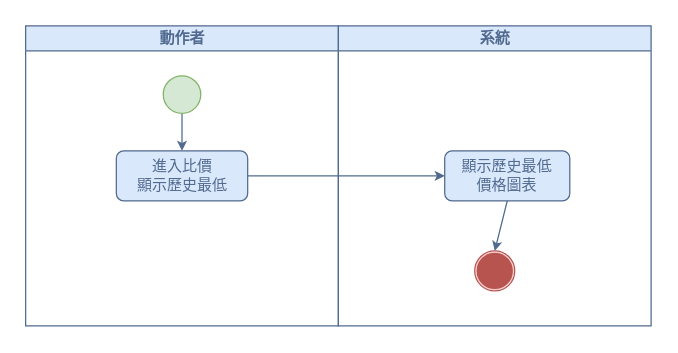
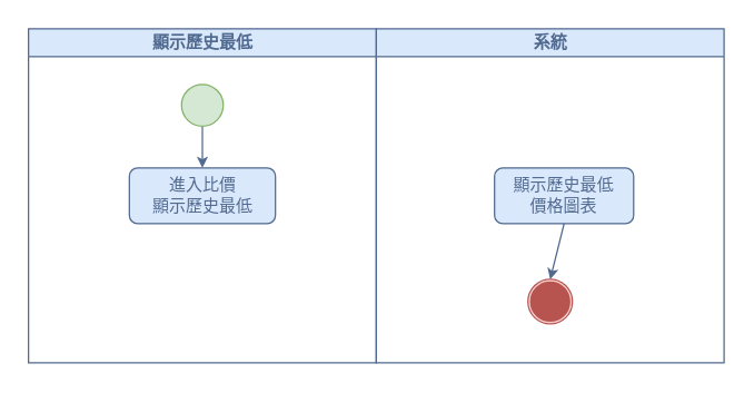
- <mxCell id="2" value="&lt;font color=&quot;#516a8f&quot;&gt;動作者&lt;/font&gt;" style="swimlane;html=1;startSize=20;fillColor=#dae8fc;strokeColor=#516A8F;" parent="1" vertex="1"><mxGeometry x="20" y="20" width="250" height="240" as="geometry" /></mxCell>
+ <mxCell id="2" value="&lt;font color=&quot;#516a8f&quot;&gt;顯示歷史最低&lt;/font&gt;" style="swimlane;html=1;startSize=20;fillColor=#dae8fc;strokeColor=#516A8F;" parent="1" vertex="1"><mxGeometry x="20" y="20" width="250" height="240" as="geometry" /></mxCell>
- <mxCell id="12" style="edgeStyle=none;rounded=1;html=1;labelBackgroundColor=none;startArrow=none;startFill=0;startSize=5;endArrow=classic;endFill=1;endSize=5;jettySize=auto;orthogonalLoop=1;strokeWidth=1;fontFamily=Verdana;fontSize=12;strokeColor=#516A8F;arcSize=15;exitX=1;exitY=0.5;exitDx=0;exitDy=0;entryX=0;entryY=0.5;entryDx=0;entryDy=0;" parent="1" source="3" target="7" edge="1"><mxGeometry relative="1" as="geometry"><mxPoint x="200" y="275" as="sourcePoint" /><mxPoint x="310" y="180" as="targetPoint" /></mxGeometry></mxCell>
